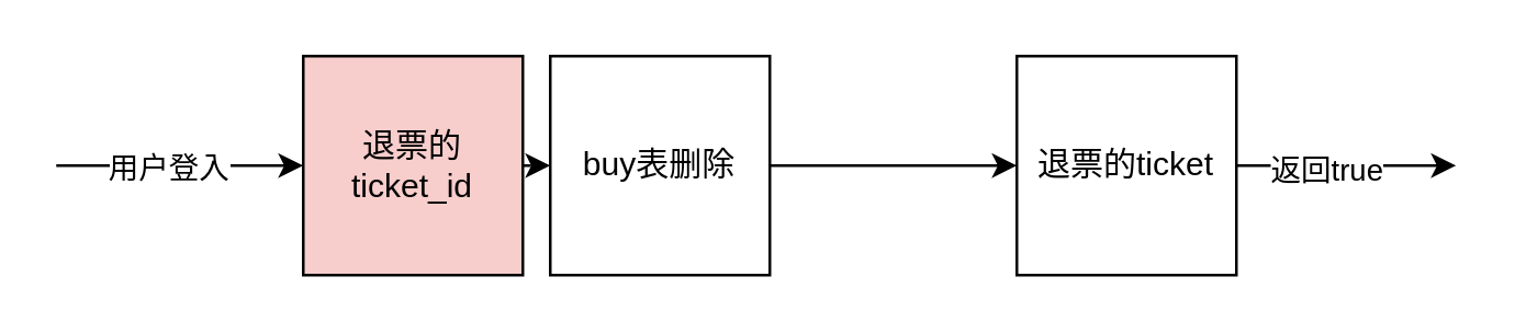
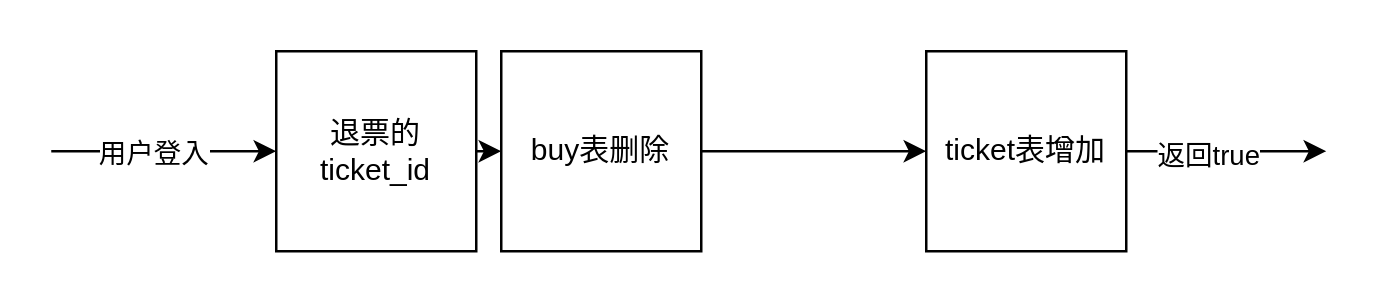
- <mxCell id="5" value="退票的ticket_id" style="whiteSpace=wrap;html=1;aspect=fixed;fillColor=#f8cecc;" vertex="1" parent="1"><mxGeometry x="110" y="20" width="80" height="80" as="geometry" /></mxCell>
+ <mxCell id="5" value="退票的ticket_id" style="whiteSpace=wrap;html=1;aspect=fixed;" vertex="1" parent="1"><mxGeometry x="110" y="20" width="80" height="80" as="geometry" /></mxCell>
- <mxCell id="4" style="edgeStyle=none;html=1;dashed=1;" edge="1" parent="1" source="5" target="7"><mxGeometry relative="1" as="geometry"><mxPoint x="280" y="60" as="targetPoint" /></mxGeometry></mxCell>
+ <mxCell id="4" style="edgeStyle=none;html=1;" edge="1" parent="1" source="5" target="7"><mxGeometry relative="1" as="geometry"><mxPoint x="280" y="60" as="targetPoint" /></mxGeometry></mxCell>
- <mxCell id="10" value="退票的ticket" style="whiteSpace=wrap;html=1;aspect=fixed;" vertex="1" parent="1"><mxGeometry x="370" y="20" width="80" height="80" as="geometry" /></mxCell>
+ <mxCell id="10" value="ticket表增加" style="whiteSpace=wrap;html=1;aspect=fixed;" vertex="1" parent="1"><mxGeometry x="370" y="20" width="80" height="80" as="geometry" /></mxCell>
